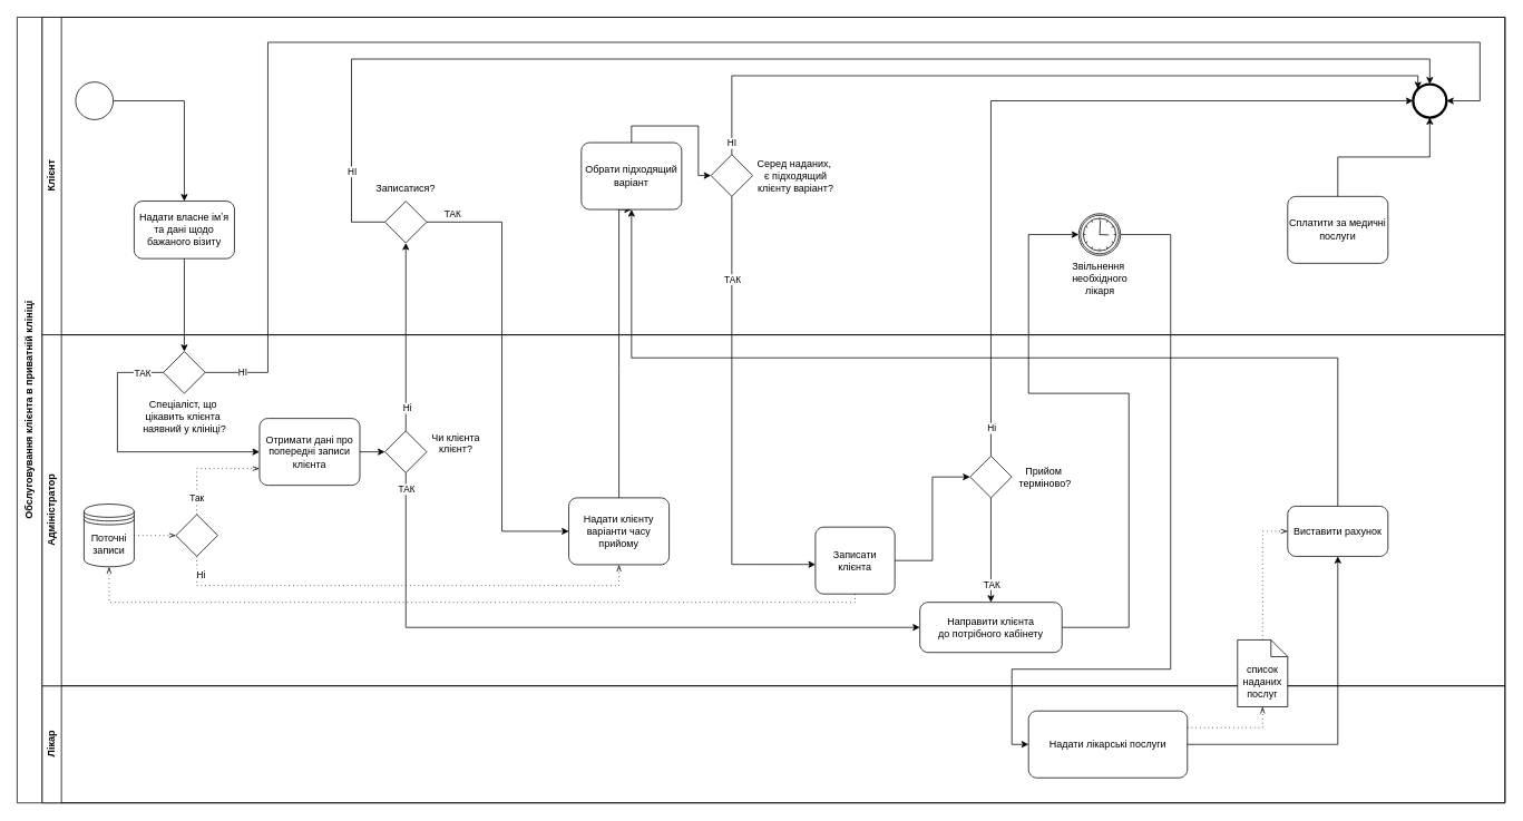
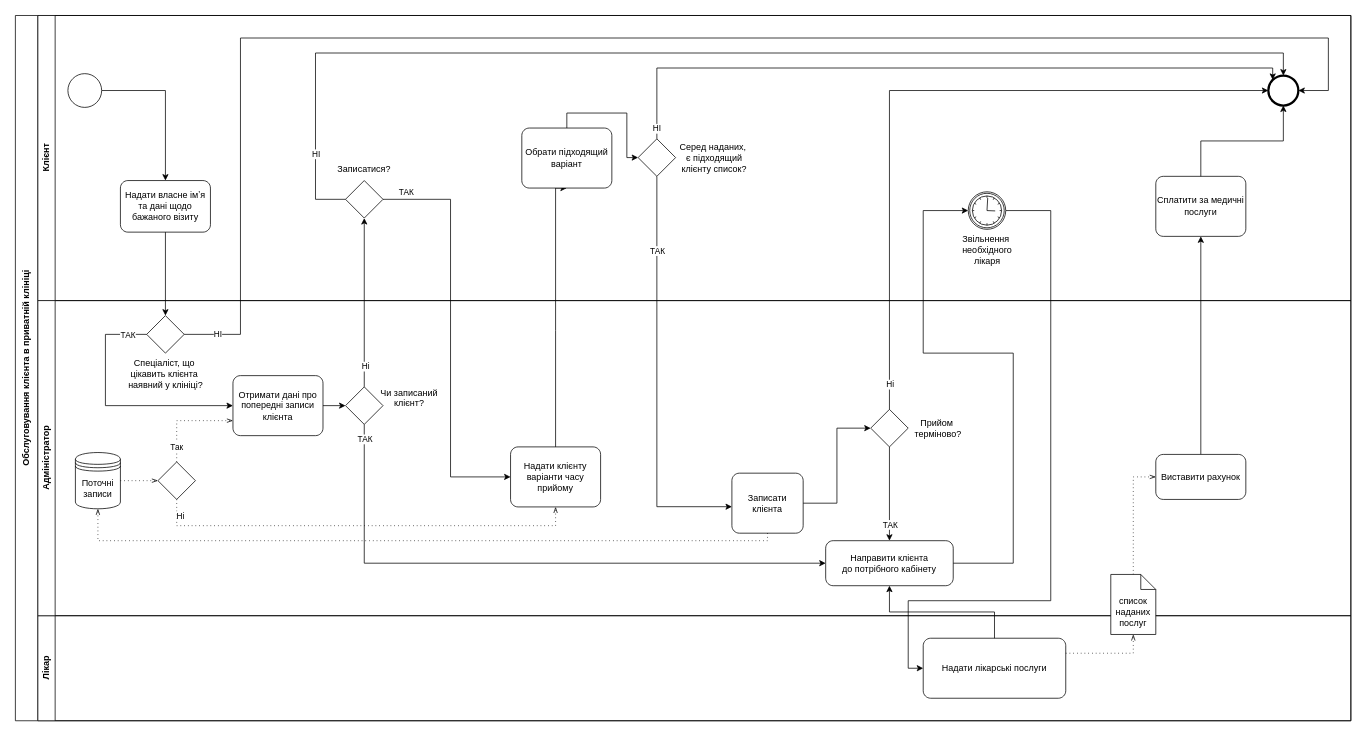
- <mxCell id="28" value="&lt;div&gt;Серед наданих,&lt;/div&gt;&lt;div&gt;&amp;nbsp;є підходящий&lt;/div&gt;&lt;div&gt;&amp;nbsp;клієнту варіант?&lt;/div&gt;" style="text;html=1;align=center;verticalAlign=middle;whiteSpace=wrap;rounded=0;" vertex="1" parent="11"><mxGeometry x="840" y="175" width="120" height="30" as="geometry" /></mxCell>
+ <mxCell id="28" value="&lt;div&gt;Серед наданих,&lt;/div&gt;&lt;div&gt;&amp;nbsp;є підходящий&lt;/div&gt;&lt;div&gt;&amp;nbsp;клієнту список?&lt;/div&gt;" style="text;html=1;align=center;verticalAlign=middle;whiteSpace=wrap;rounded=0;" vertex="1" parent="11"><mxGeometry x="840" y="175" width="120" height="30" as="geometry" /></mxCell>
- <mxCell id="7" style="edgeStyle=orthogonalEdgeStyle;rounded=0;orthogonalLoop=1;jettySize=auto;html=1;exitX=0.5;exitY=0;exitDx=0;exitDy=0;exitPerimeter=0;" parent="2" source="35" target="19" edge="1"><mxGeometry relative="1" as="geometry"><mxPoint x="1620" y="332.5" as="targetPoint" /></mxGeometry></mxCell>
+ <mxCell id="7" style="edgeStyle=orthogonalEdgeStyle;rounded=0;orthogonalLoop=1;jettySize=auto;html=1;exitX=0.5;exitY=0;exitDx=0;exitDy=0;exitPerimeter=0;entryX=0.5;entryY=1;entryDx=0;entryDy=0;entryPerimeter=0;" parent="2" source="35" target="17" edge="1"><mxGeometry relative="1" as="geometry"><mxPoint x="1620" y="332.5" as="targetPoint" /></mxGeometry></mxCell>
- <mxCell id="58" value="&lt;div&gt;&lt;br&gt;&lt;/div&gt;&lt;div&gt;&lt;br&gt;&lt;/div&gt;&lt;div&gt;Чи клієнта &lt;br&gt;&lt;/div&gt;&lt;div&gt;клієнт?&lt;/div&gt;" style="text;html=1;align=center;verticalAlign=middle;whiteSpace=wrap;rounded=0;" vertex="1" parent="29"><mxGeometry x="450" y="100" width="90" height="30" as="geometry" /></mxCell>
+ <mxCell id="58" value="&lt;div&gt;&lt;br&gt;&lt;/div&gt;&lt;div&gt;&lt;br&gt;&lt;/div&gt;&lt;div&gt;Чи записаний &lt;br&gt;&lt;/div&gt;&lt;div&gt;клієнт?&lt;/div&gt;" style="text;html=1;align=center;verticalAlign=middle;whiteSpace=wrap;rounded=0;" vertex="1" parent="29"><mxGeometry x="450" y="100" width="90" height="30" as="geometry" /></mxCell>
- <mxCell id="5" style="edgeStyle=orthogonalEdgeStyle;rounded=0;orthogonalLoop=1;jettySize=auto;html=1;entryX=0.5;entryY=1;entryDx=0;entryDy=0;entryPerimeter=0;" parent="2" source="4" target="35" edge="1"><mxGeometry relative="1" as="geometry" /></mxCell>
+ <mxCell id="5" style="edgeStyle=orthogonalEdgeStyle;rounded=0;orthogonalLoop=1;jettySize=auto;html=1;" parent="2" source="4" target="43" edge="1"><mxGeometry relative="1" as="geometry" /></mxCell>
